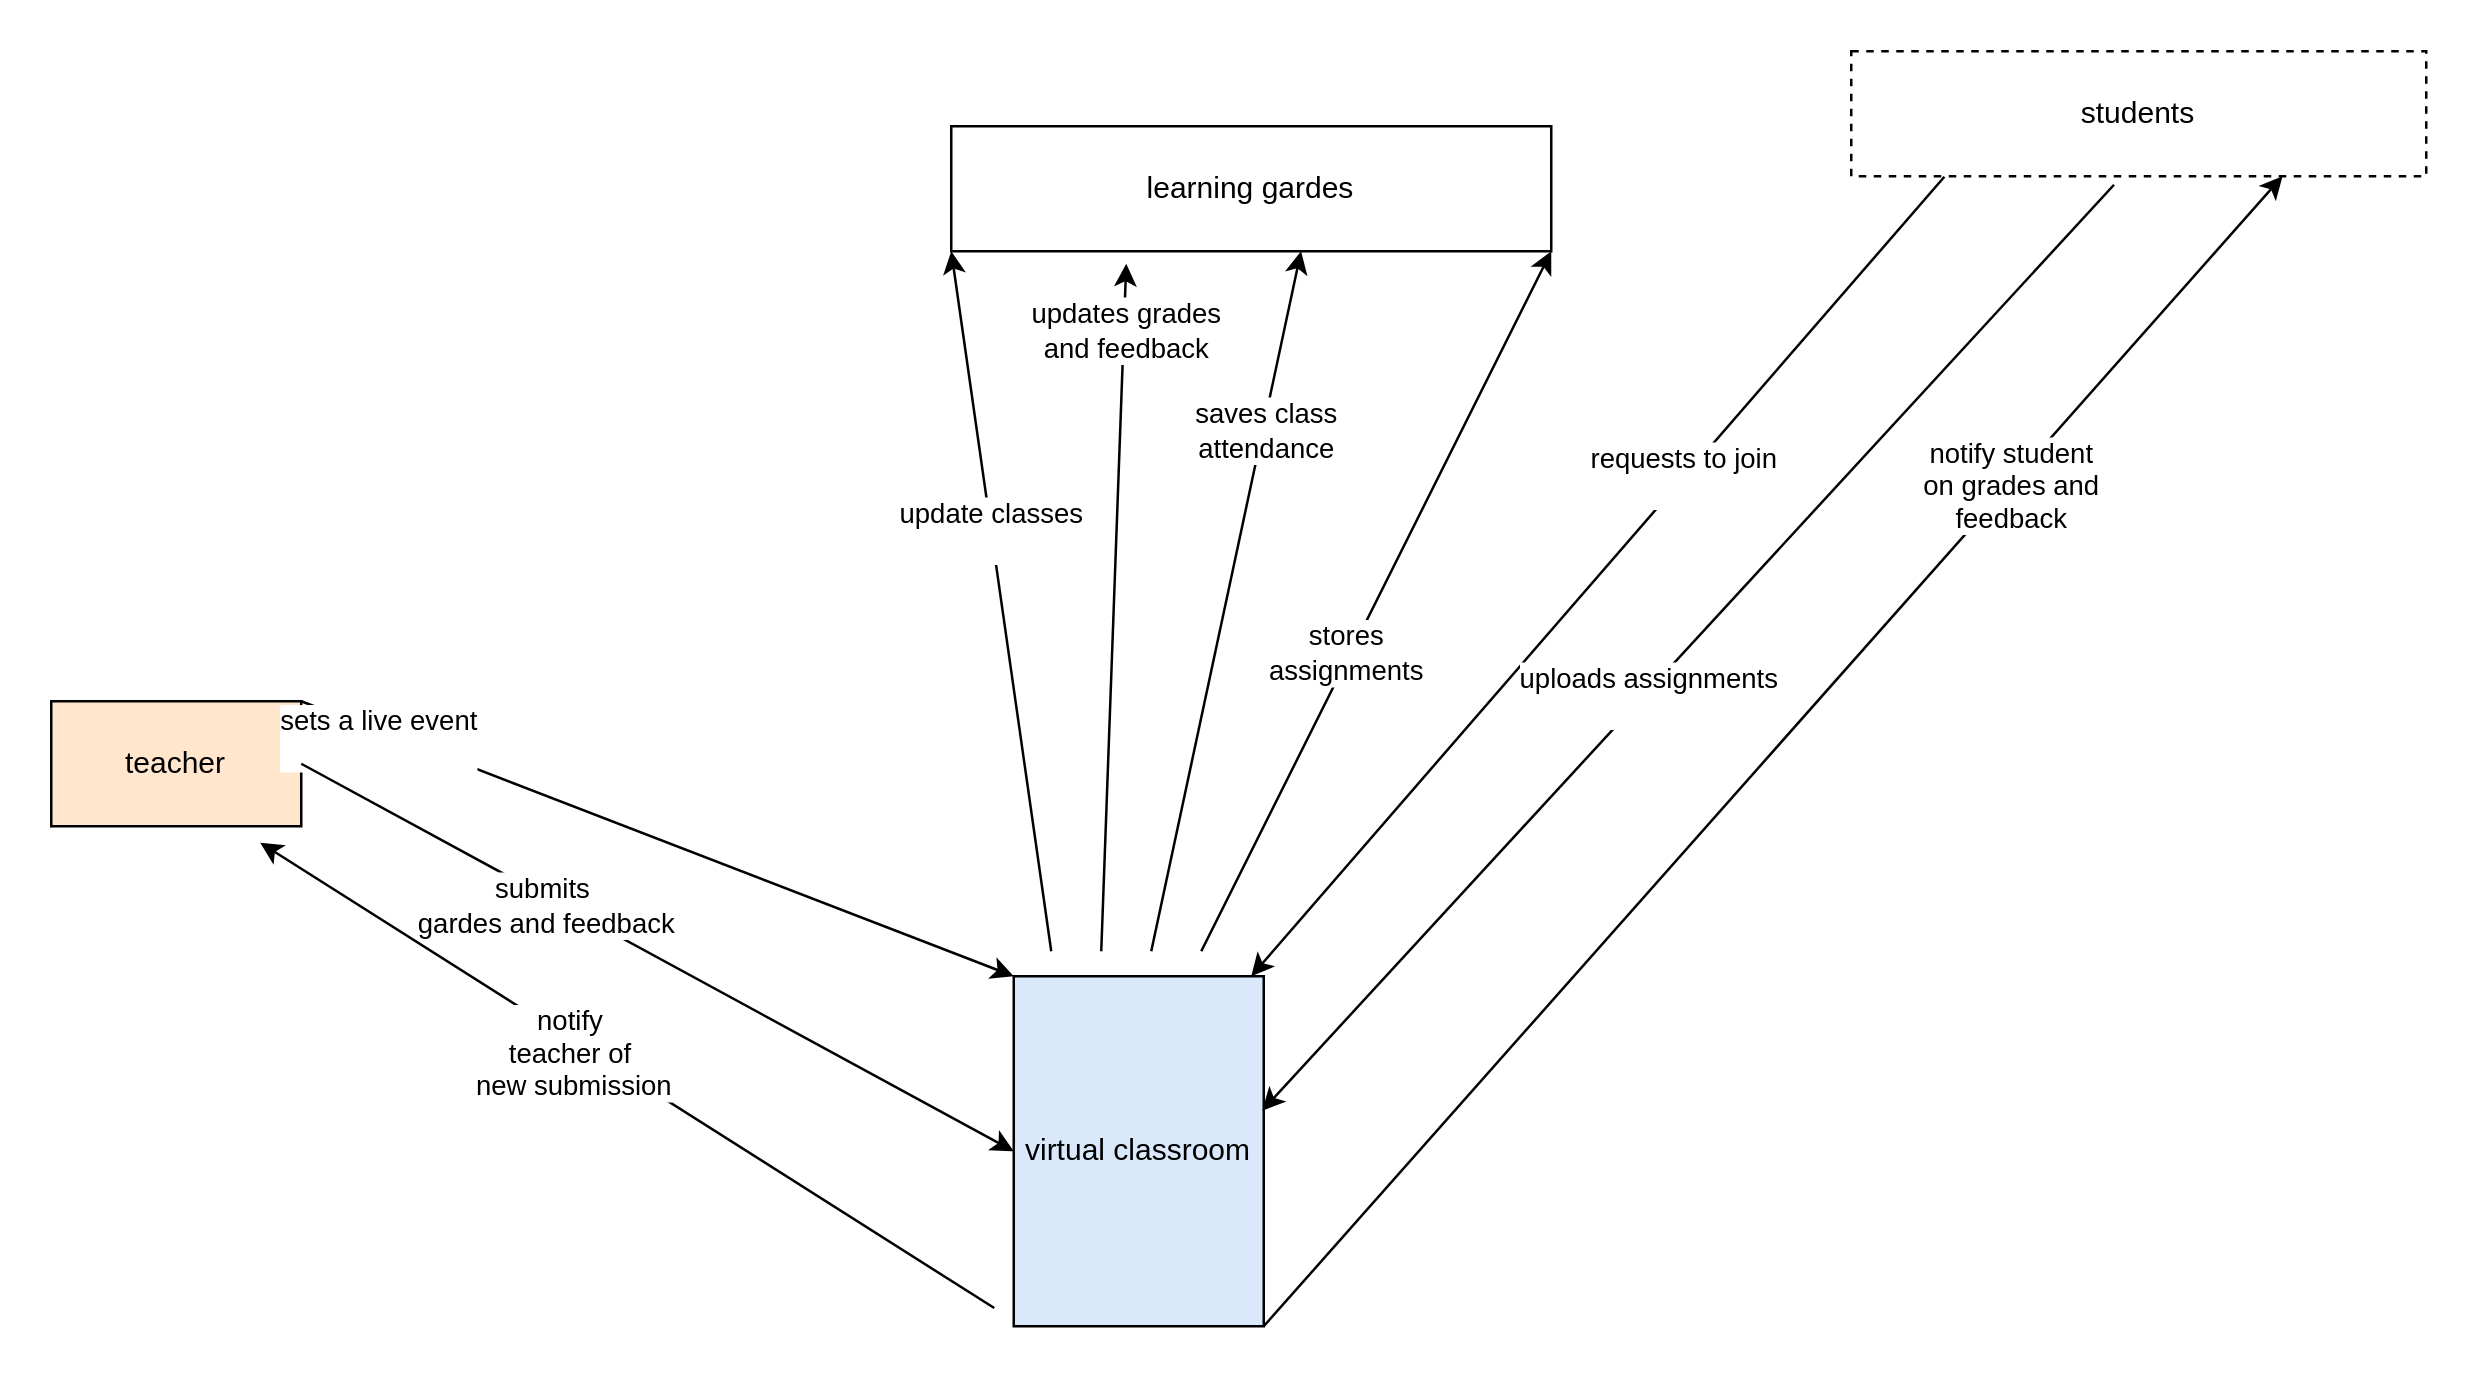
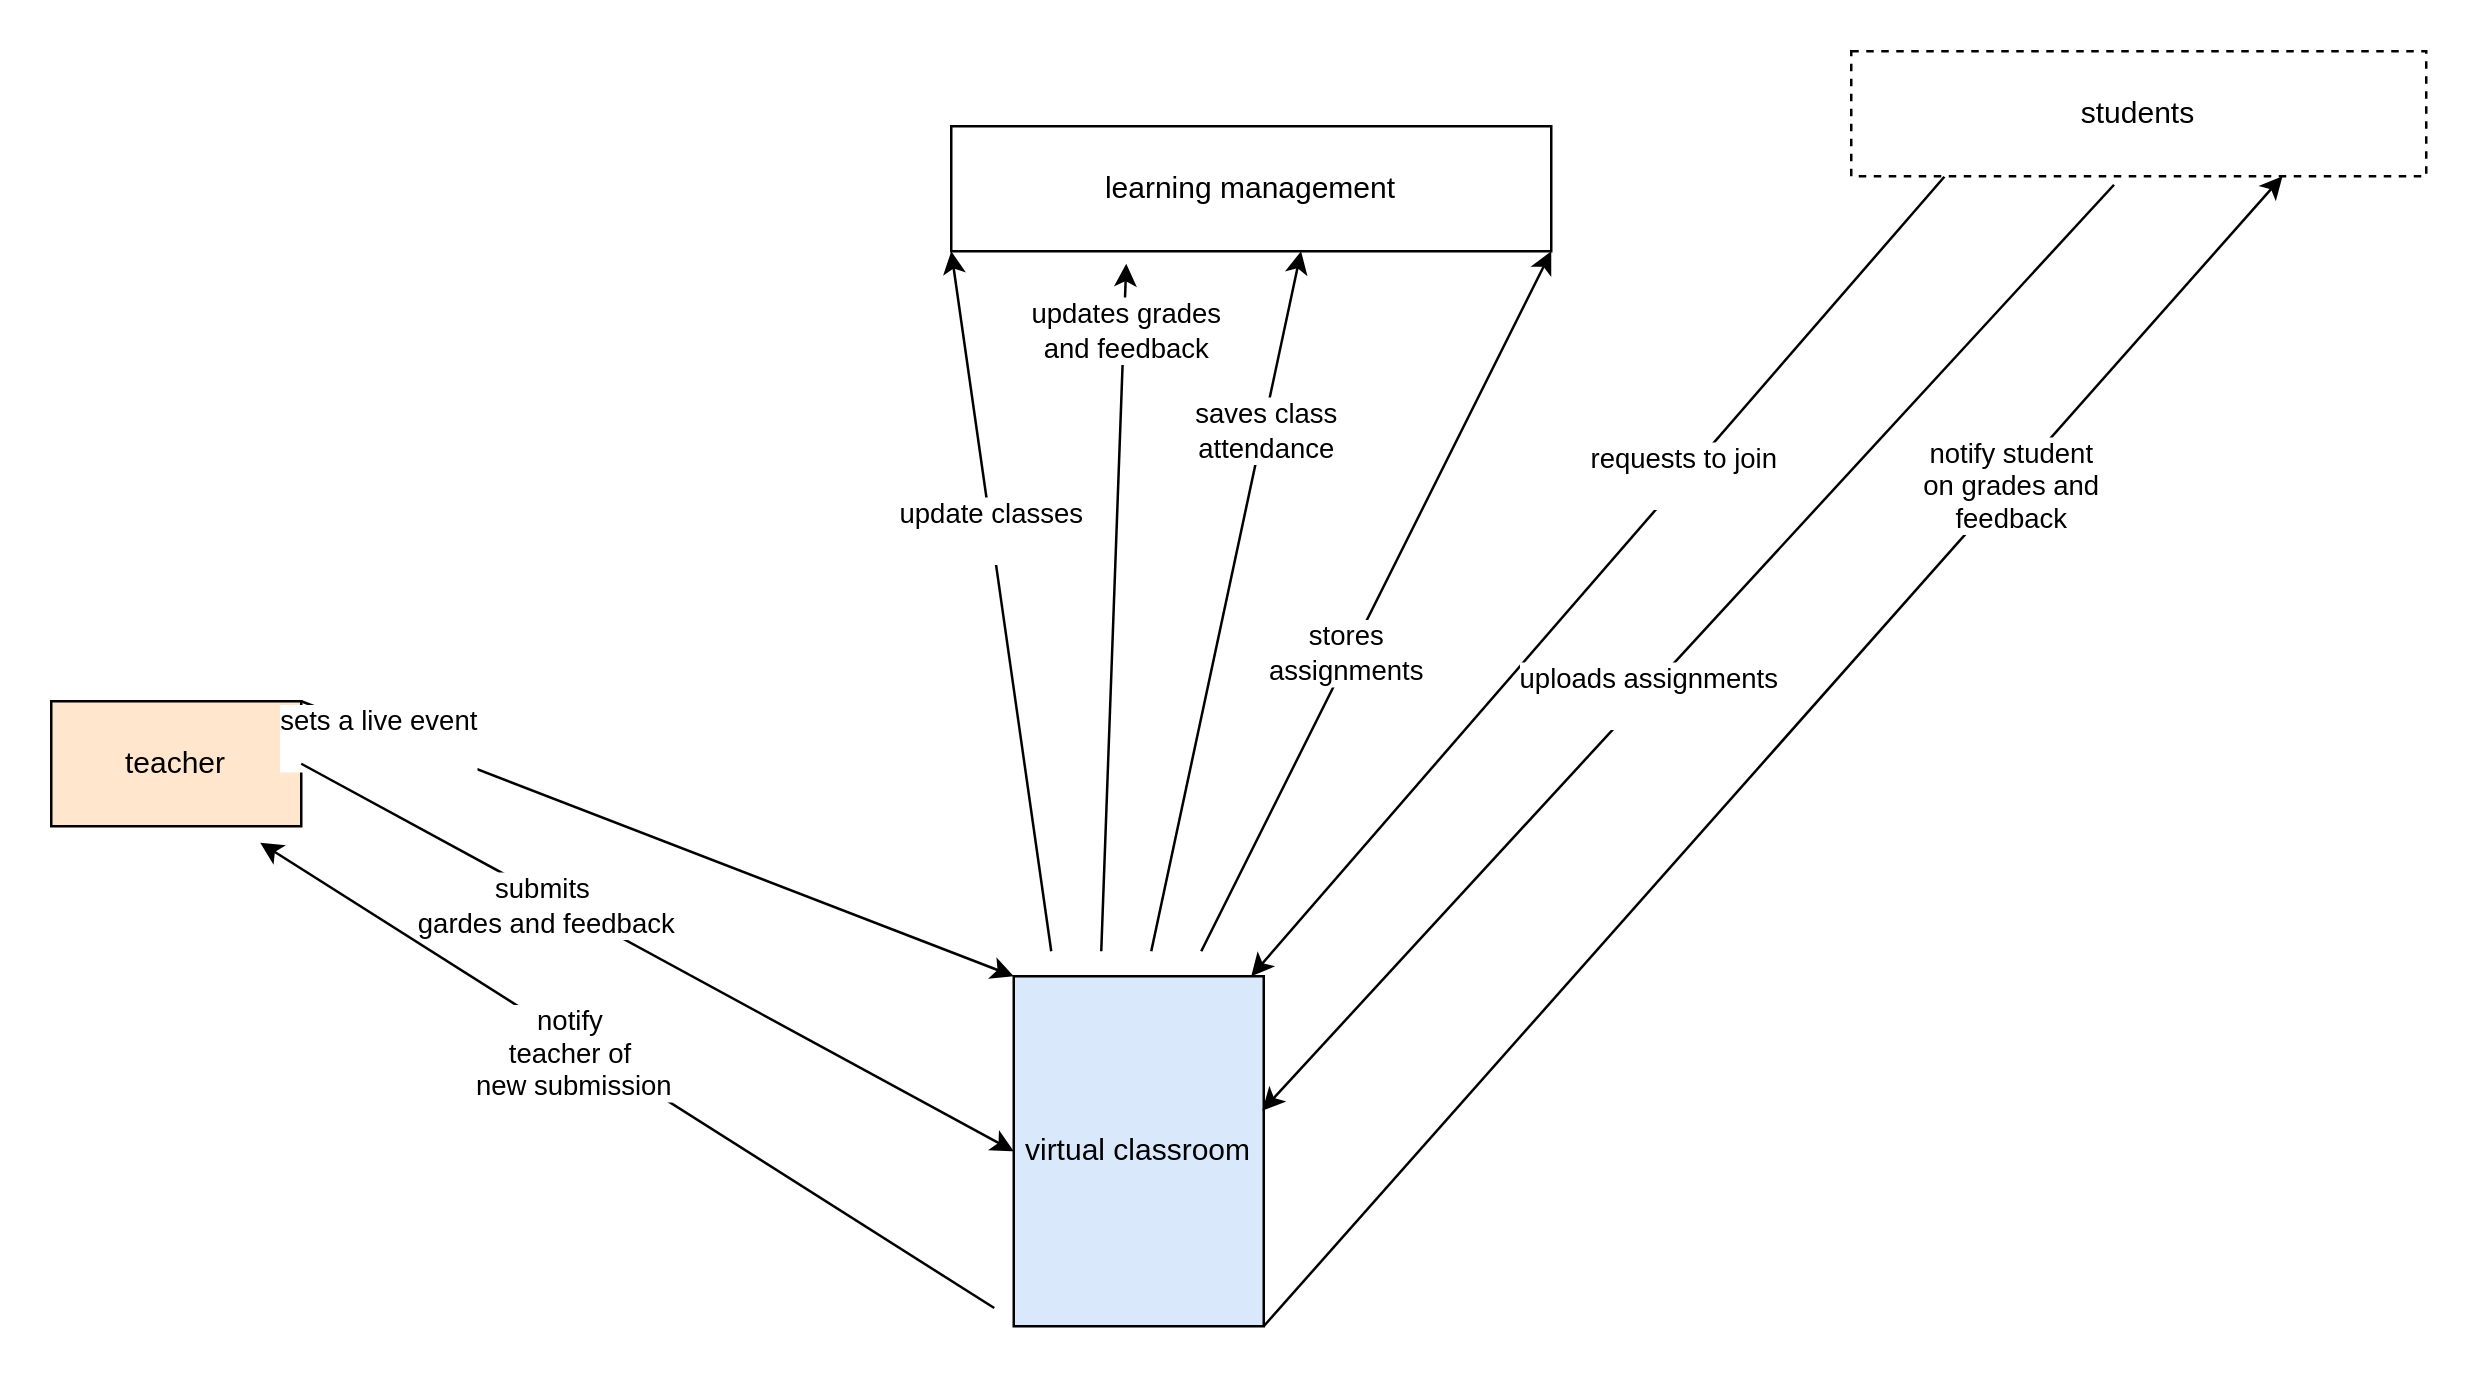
- <mxCell id="3" value="learning gardes" style="html=1;dashed=0;whiteSpace=wrap;" vertex="1" parent="1"><mxGeometry x="380" y="50" width="240" height="50" as="geometry" /></mxCell>
+ <mxCell id="3" value="learning management" style="html=1;dashed=0;whiteSpace=wrap;" vertex="1" parent="1"><mxGeometry x="380" y="50" width="240" height="50" as="geometry" /></mxCell>
